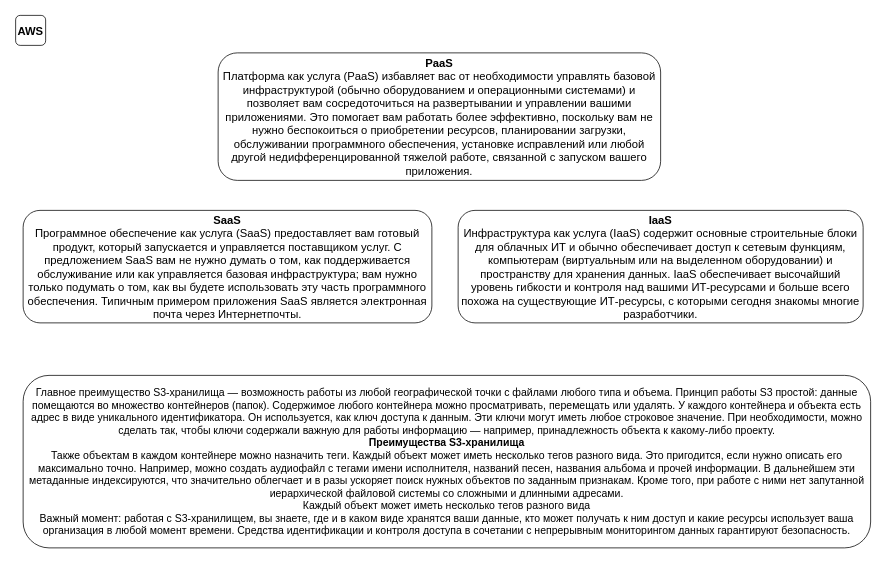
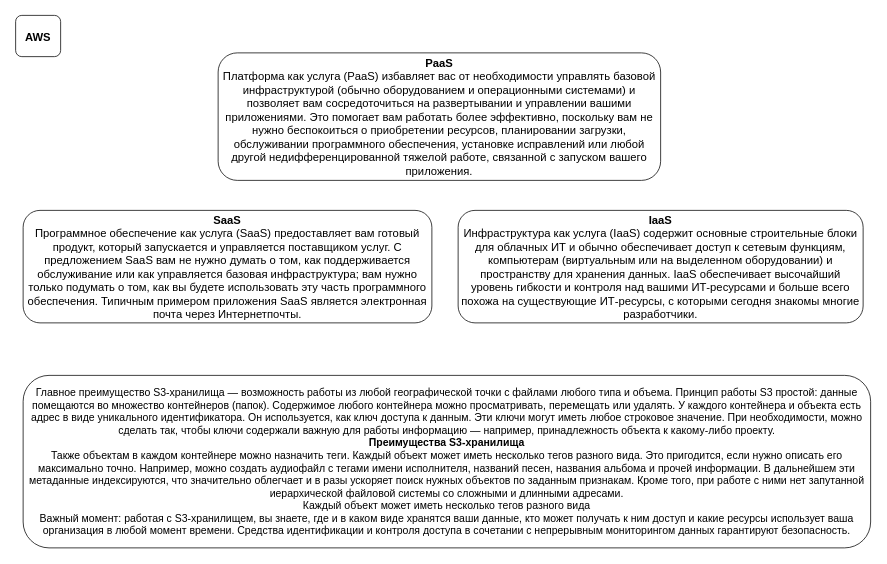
- <mxCell id="5" value="AWS" style="rounded=1;whiteSpace=wrap;html=1;fontStyle=1;fontSize=15;" vertex="1" parent="1"><mxGeometry x="20" y="20" width="40" height="40" as="geometry" /></mxCell>
+ <mxCell id="5" value="AWS" style="rounded=1;whiteSpace=wrap;html=1;fontStyle=1;fontSize=15;" vertex="1" parent="1"><mxGeometry x="20" y="20" width="60" height="55" as="geometry" /></mxCell>
